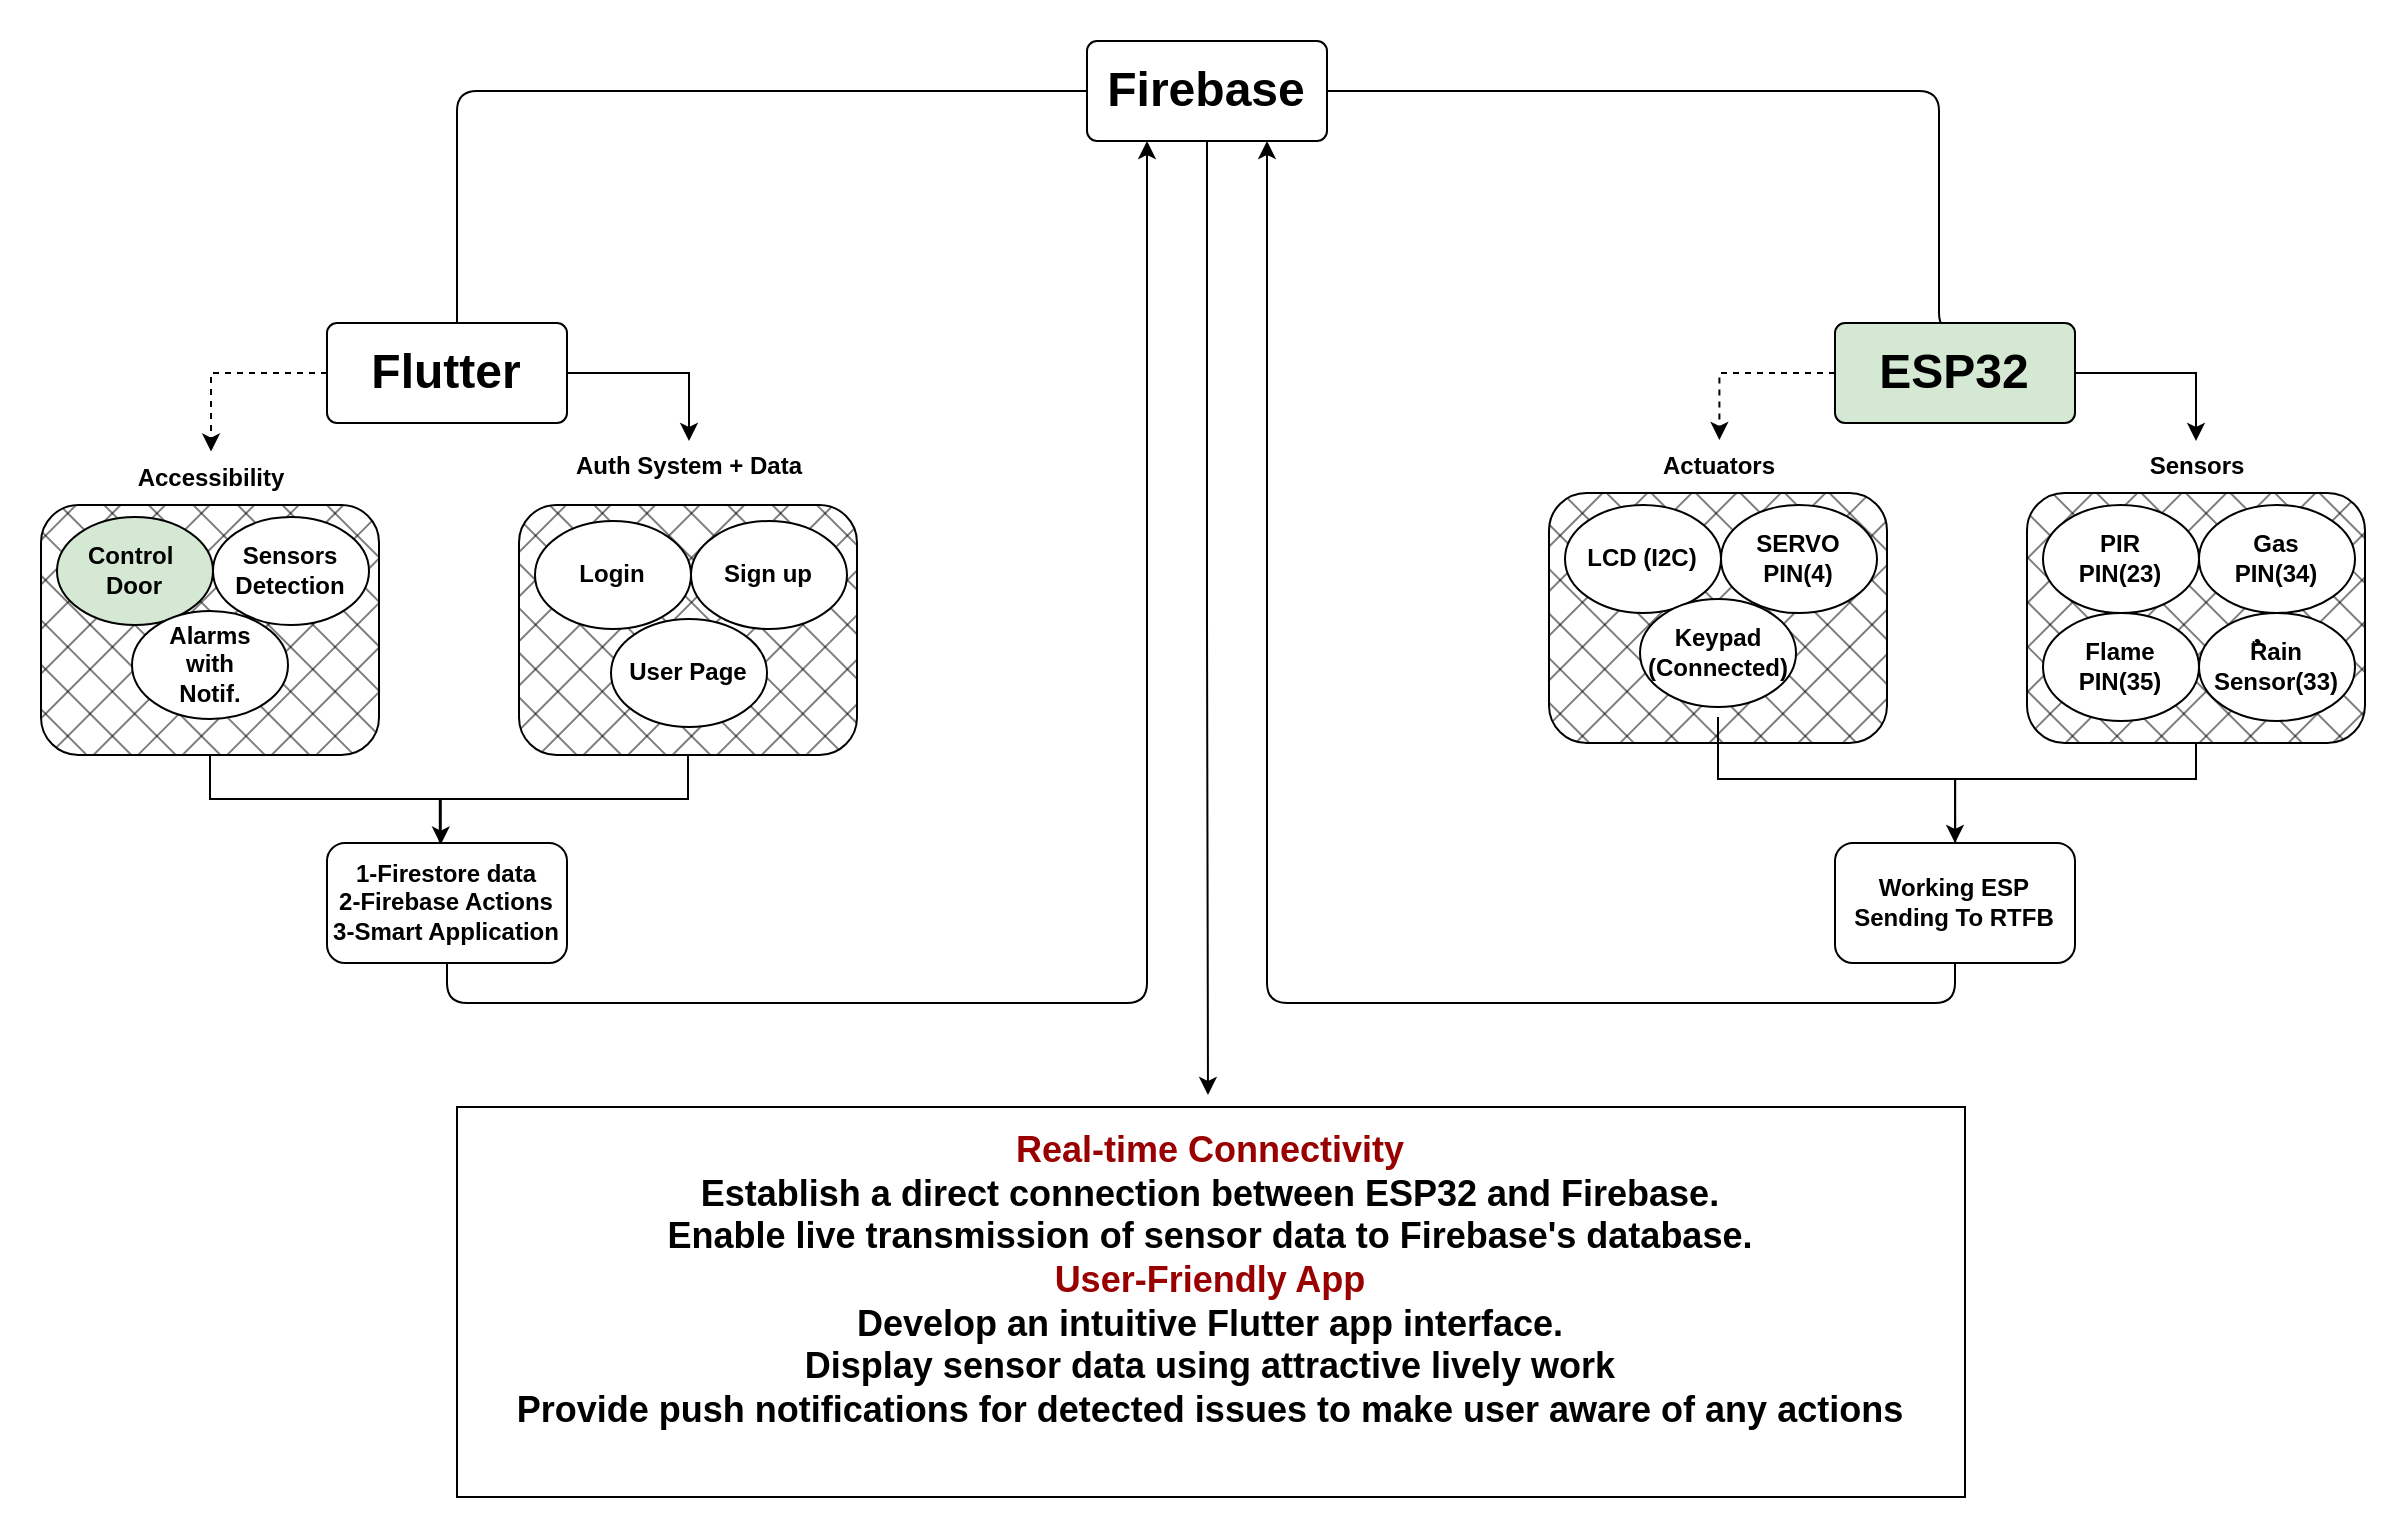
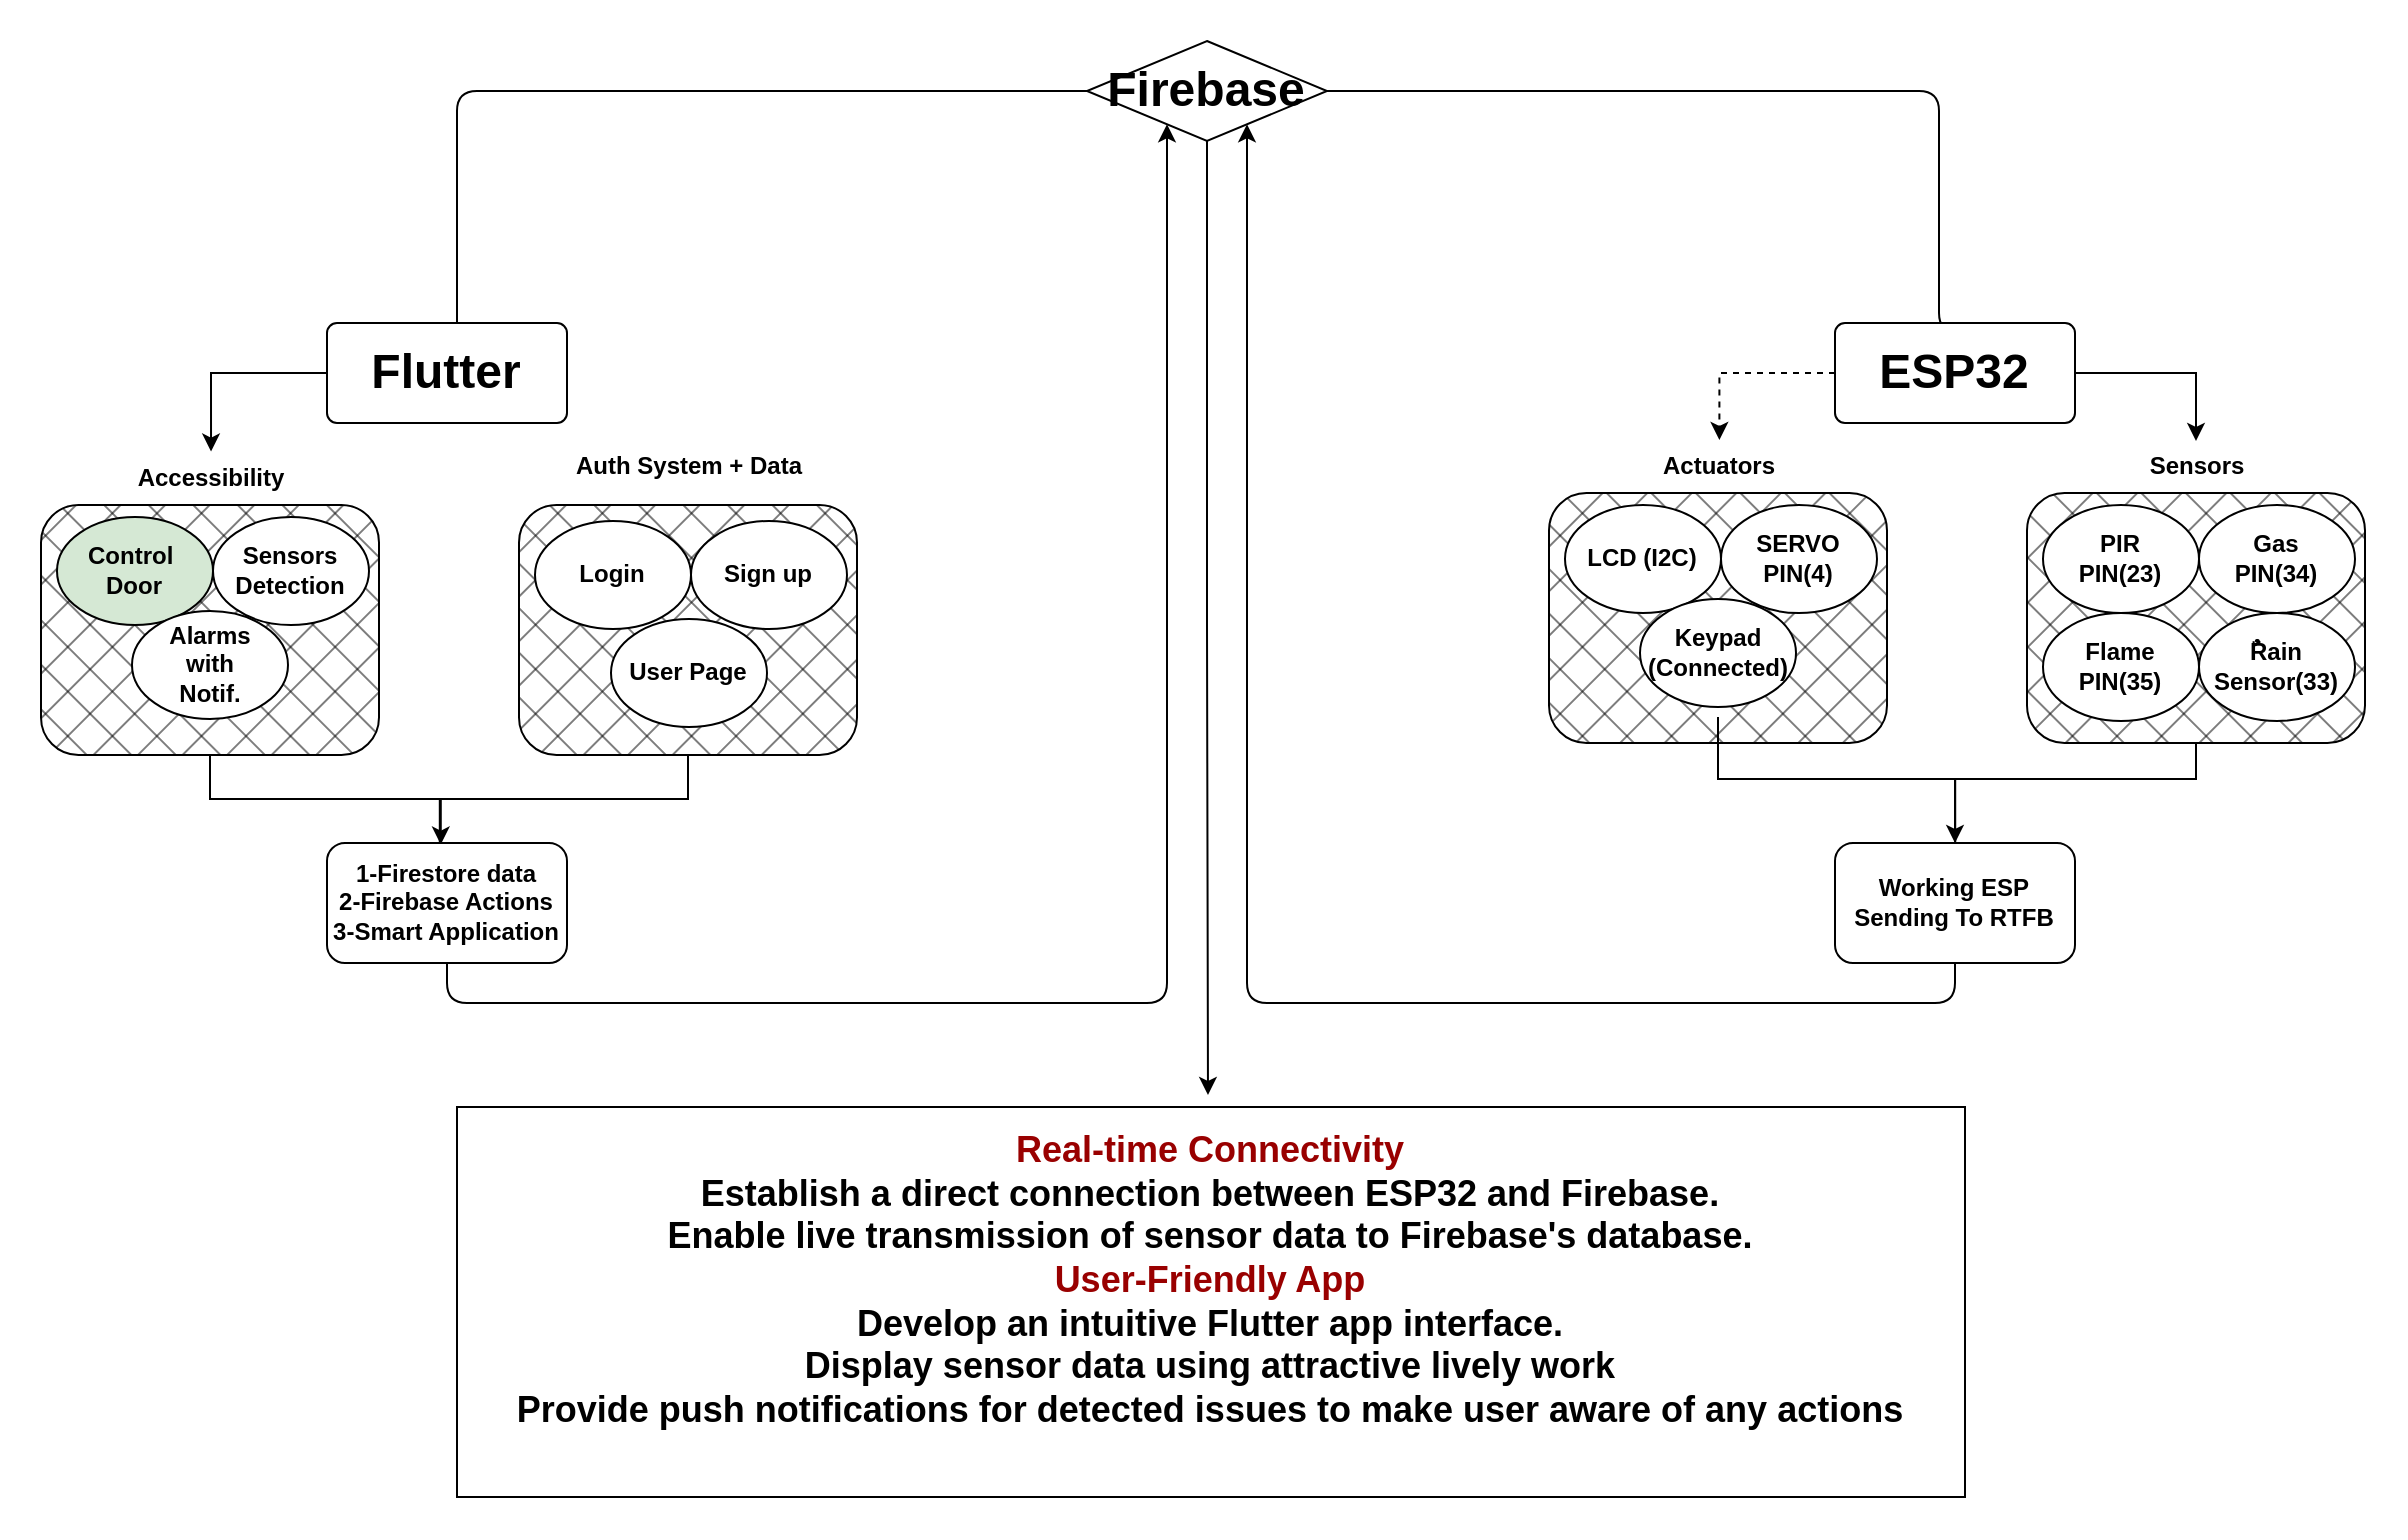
- <mxCell id="6" value="&lt;h1&gt;&lt;b&gt;Firebase&lt;/b&gt;&lt;/h1&gt;" style="rounded=1;arcSize=10;whiteSpace=wrap;html=1;align=center;labelBackgroundColor=none;direction=east;movable=1;resizable=1;rotatable=1;deletable=1;editable=1;locked=0;connectable=1;" parent="1" vertex="1"><mxGeometry x="543" y="20" width="120" height="50" as="geometry" /></mxCell>
+ <mxCell id="6" value="&lt;h1&gt;&lt;b&gt;Firebase&lt;/b&gt;&lt;/h1&gt;" style="rhombus;arcSize=10;whiteSpace=wrap;html=1;align=center;labelBackgroundColor=none;direction=east;movable=1;resizable=1;rotatable=1;deletable=1;editable=1;locked=0;connectable=1;" parent="1" vertex="1"><mxGeometry x="543" y="20" width="120" height="50" as="geometry" /></mxCell>
- <mxCell id="23" style="edgeStyle=orthogonalEdgeStyle;rounded=0;orthogonalLoop=1;jettySize=auto;html=1;exitX=0;exitY=0.5;exitDx=0;exitDy=0;entryX=0.505;entryY=-0.027;entryDx=0;entryDy=0;entryPerimeter=0;dashed=1;" parent="1" source="24" target="38" edge="1"><mxGeometry relative="1" as="geometry" /></mxCell>
+ <mxCell id="23" style="edgeStyle=orthogonalEdgeStyle;rounded=0;orthogonalLoop=1;jettySize=auto;html=1;exitX=0;exitY=0.5;exitDx=0;exitDy=0;entryX=0.505;entryY=-0.027;entryDx=0;entryDy=0;entryPerimeter=0;" parent="1" source="24" target="38" edge="1"><mxGeometry relative="1" as="geometry" /></mxCell>
- <mxCell id="22" style="edgeStyle=orthogonalEdgeStyle;rounded=0;orthogonalLoop=1;jettySize=auto;html=1;exitX=1;exitY=0.5;exitDx=0;exitDy=0;" parent="1" source="24" target="37" edge="1"><mxGeometry relative="1" as="geometry" /></mxCell>
- <mxCell id="10" value="&lt;h1&gt;&lt;b&gt;ESP32&lt;/b&gt;&lt;/h1&gt;" style="rounded=1;arcSize=10;whiteSpace=wrap;html=1;align=center;labelBackgroundColor=none;direction=east;movable=1;resizable=1;rotatable=1;deletable=1;editable=1;locked=0;connectable=1;fillColor=#d5e8d4;" parent="1" vertex="1"><mxGeometry x="917" y="161" width="120" height="50" as="geometry" /></mxCell>
+ <mxCell id="10" value="&lt;h1&gt;&lt;b&gt;ESP32&lt;/b&gt;&lt;/h1&gt;" style="rounded=1;arcSize=10;whiteSpace=wrap;html=1;align=center;labelBackgroundColor=none;direction=east;movable=1;resizable=1;rotatable=1;deletable=1;editable=1;locked=0;connectable=1;" parent="1" vertex="1"><mxGeometry x="917" y="161" width="120" height="50" as="geometry" /></mxCell>
